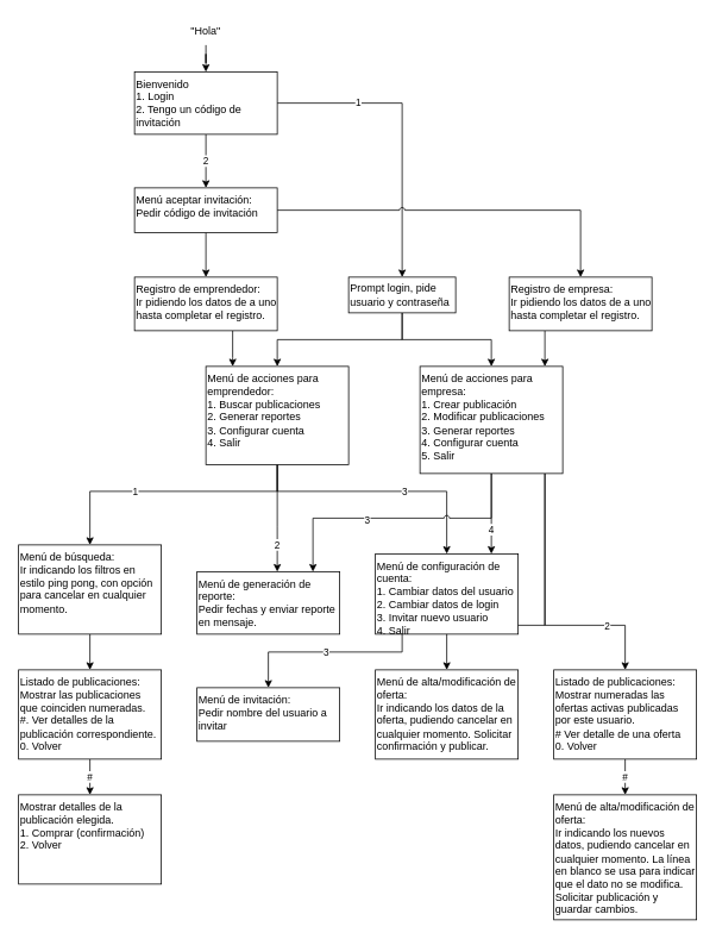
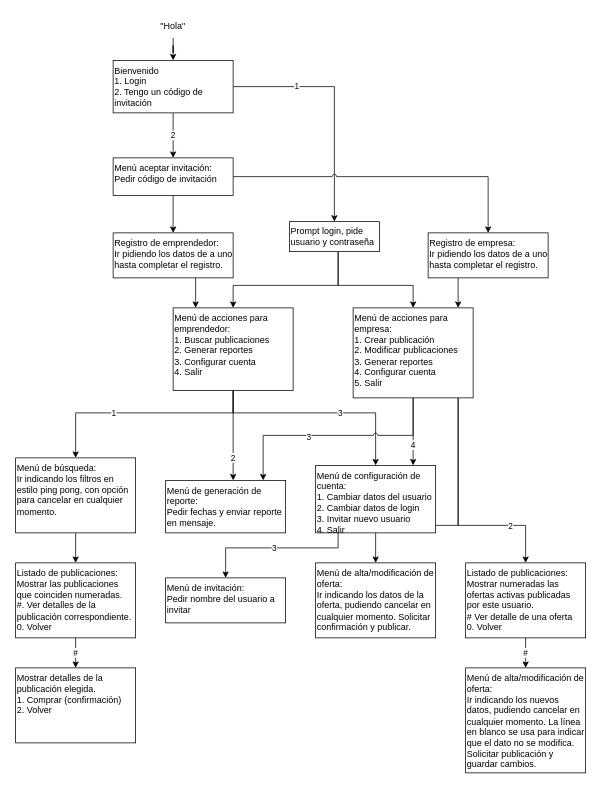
- <mxCell id="4" value="Prompt login, pide usuario y contraseña" style="rounded=0;whiteSpace=wrap;html=1;align=left;" parent="1" vertex="1"><mxGeometry x="390" y="310" width="120" height="40" as="geometry" /></mxCell>
+ <mxCell id="4" value="Prompt login, pide usuario y contraseña" style="rounded=0;whiteSpace=wrap;html=1;align=left;" parent="1" vertex="1"><mxGeometry x="385" y="295" width="120" height="40" as="geometry" /></mxCell>
